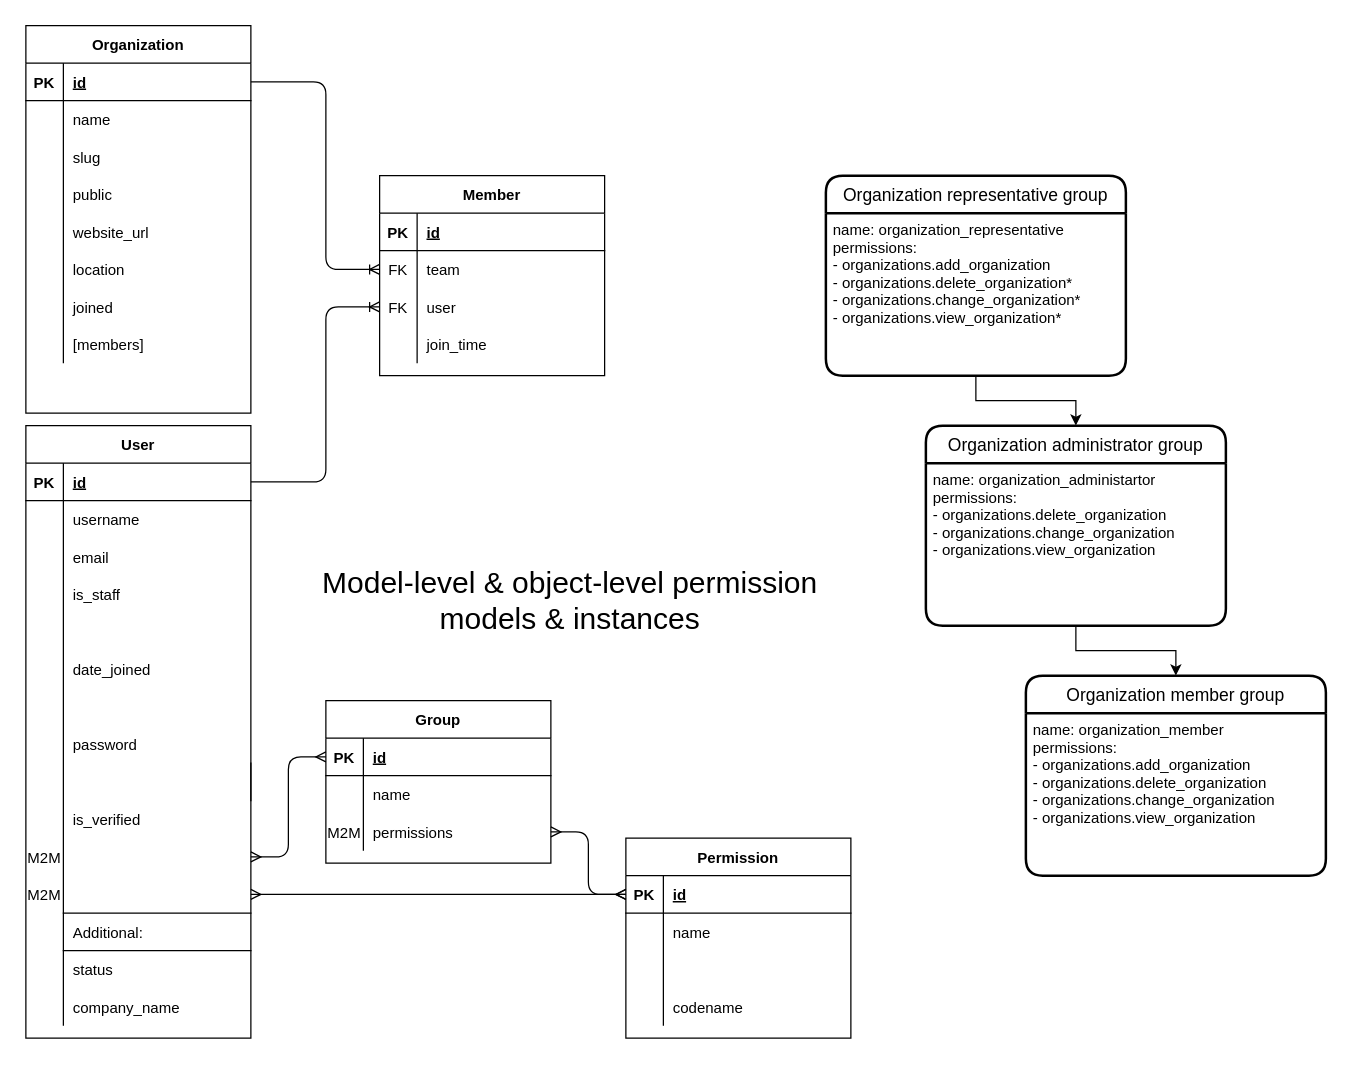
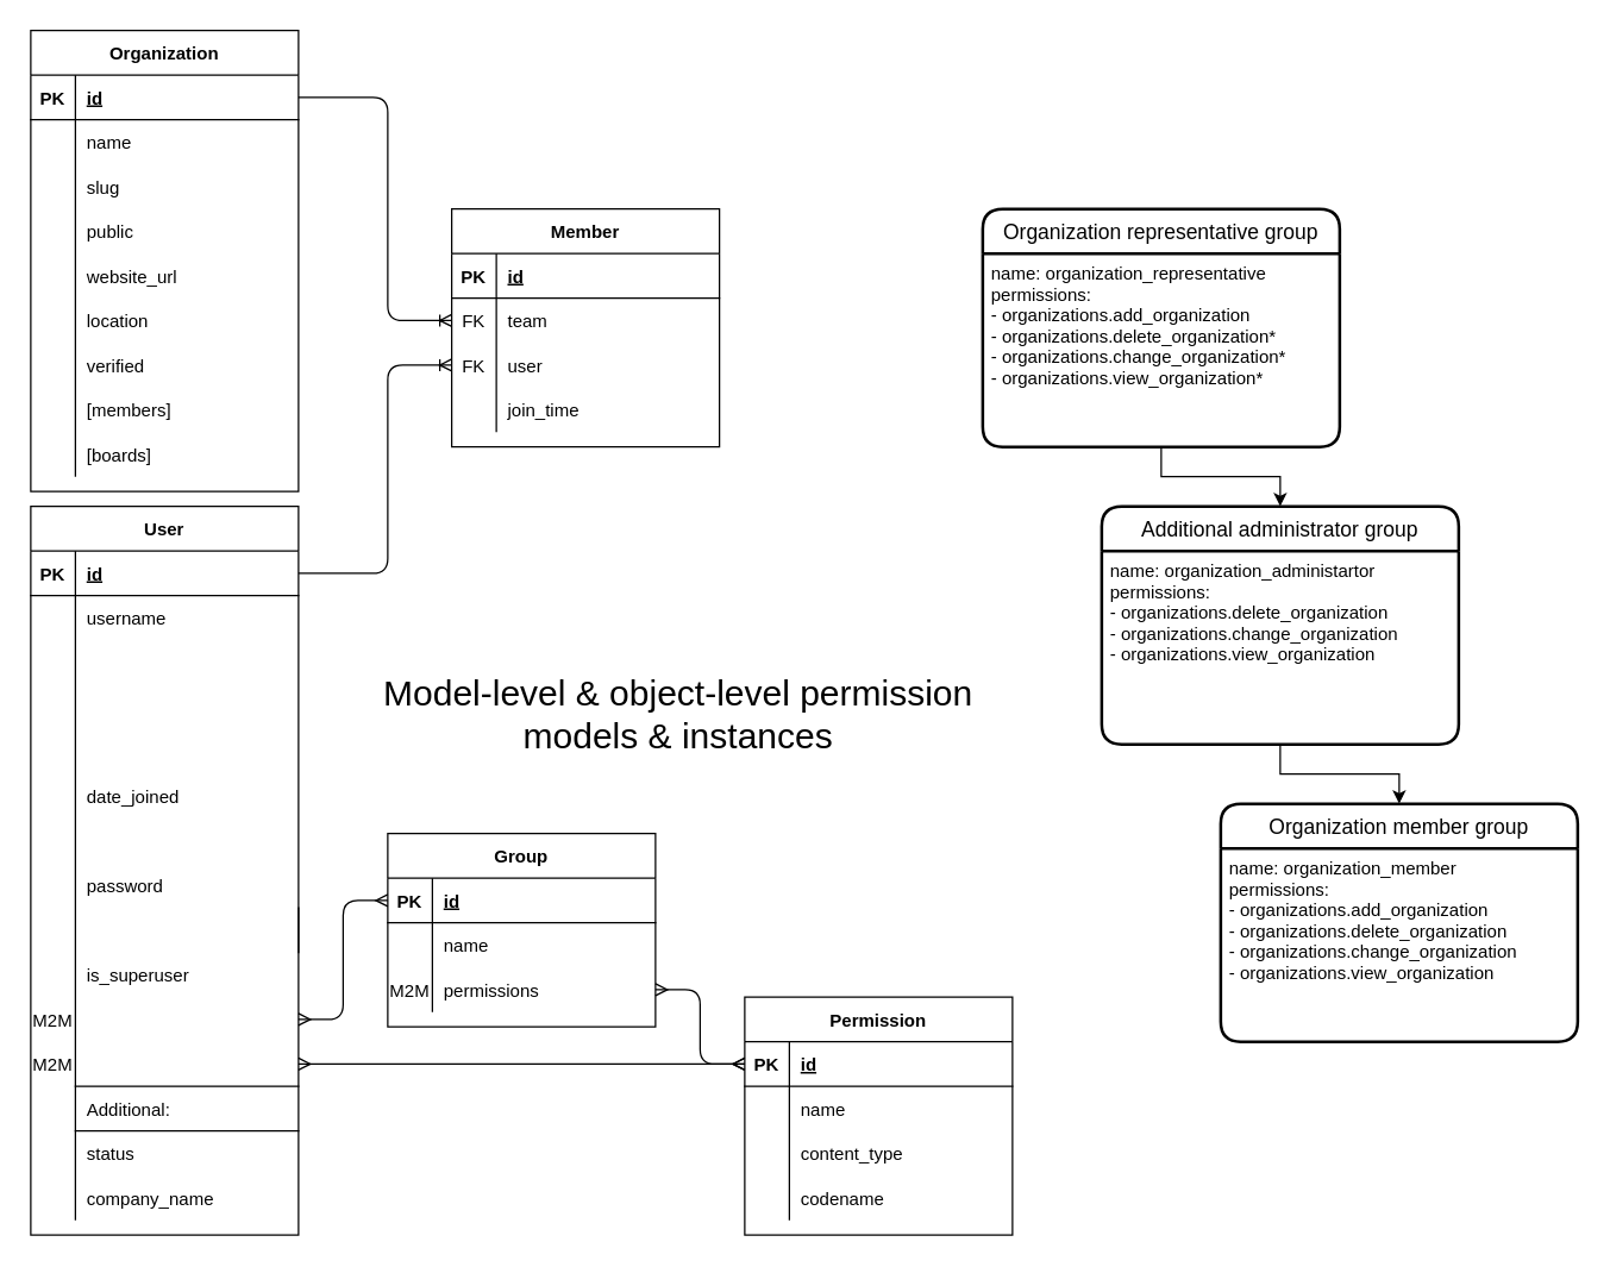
- <mxCell id="64" value="joined" style="shape=partialRectangle;connectable=0;fillColor=none;top=0;left=0;bottom=0;right=0;align=left;spacingLeft=6;overflow=hidden;" parent="62" vertex="1"><mxGeometry x="30" width="150" height="30" as="geometry" /></mxCell>
+ <mxCell id="64" value="verified" style="shape=partialRectangle;connectable=0;fillColor=none;top=0;left=0;bottom=0;right=0;align=left;spacingLeft=6;overflow=hidden;" parent="62" vertex="1"><mxGeometry x="30" width="150" height="30" as="geometry" /></mxCell>
+ <mxCell id="70" value="[boards]" style="shape=partialRectangle;connectable=0;fillColor=none;top=0;left=0;bottom=0;right=0;align=left;spacingLeft=6;overflow=hidden;" parent="68" vertex="1"><mxGeometry x="30" width="150" height="30" as="geometry" /></mxCell>
- <mxCell id="115" value="Organization administrator group" style="swimlane;childLayout=stackLayout;horizontal=1;startSize=30;horizontalStack=0;rounded=1;fontSize=14;fontStyle=0;strokeWidth=2;resizeParent=0;resizeLast=1;shadow=0;dashed=0;align=center;" vertex="1" parent="1"><mxGeometry x="740" y="340" width="240" height="160" as="geometry" /></mxCell>
+ <mxCell id="115" value="Additional administrator group" style="swimlane;childLayout=stackLayout;horizontal=1;startSize=30;horizontalStack=0;rounded=1;fontSize=14;fontStyle=0;strokeWidth=2;resizeParent=0;resizeLast=1;shadow=0;dashed=0;align=center;" vertex="1" parent="1"><mxGeometry x="740" y="340" width="240" height="160" as="geometry" /></mxCell>
- <mxCell id="11" value="email" style="shape=partialRectangle;connectable=0;fillColor=none;top=0;left=0;bottom=0;right=0;align=left;spacingLeft=6;overflow=hidden;" parent="9" vertex="1"><mxGeometry x="30" width="150" height="30" as="geometry" /></mxCell>
- <mxCell id="14" value="is_staff" style="shape=partialRectangle;connectable=0;fillColor=none;top=0;left=0;bottom=0;right=0;align=left;spacingLeft=6;overflow=hidden;" parent="12" vertex="1"><mxGeometry x="30" width="150" height="30" as="geometry" /></mxCell>
- <mxCell id="29" value="is_verified" style="shape=partialRectangle;connectable=0;top=0;left=0;bottom=0;right=0;align=left;spacingLeft=6;overflow=hidden;shadow=0;gradientColor=#ffffff;fillColor=none;" parent="27" vertex="1"><mxGeometry x="30" width="150" height="30" as="geometry" /></mxCell>
+ <mxCell id="29" value="is_superuser" style="shape=partialRectangle;connectable=0;top=0;left=0;bottom=0;right=0;align=left;spacingLeft=6;overflow=hidden;shadow=0;gradientColor=#ffffff;fillColor=none;" parent="27" vertex="1"><mxGeometry x="30" width="150" height="30" as="geometry" /></mxCell>
+ <mxCell id="105" value="content_type" style="shape=partialRectangle;connectable=0;fillColor=none;top=0;left=0;bottom=0;right=0;align=left;spacingLeft=6;overflow=hidden;" parent="103" vertex="1"><mxGeometry x="30" width="150" height="30" as="geometry" /></mxCell>
